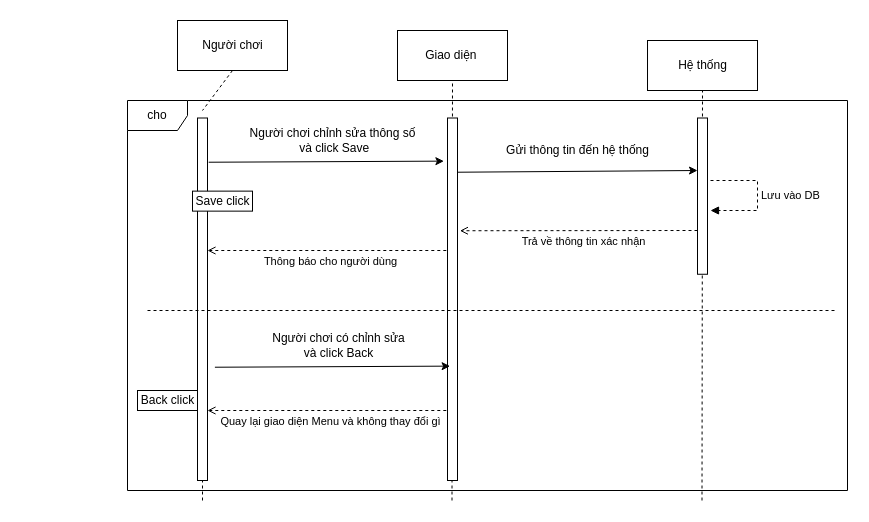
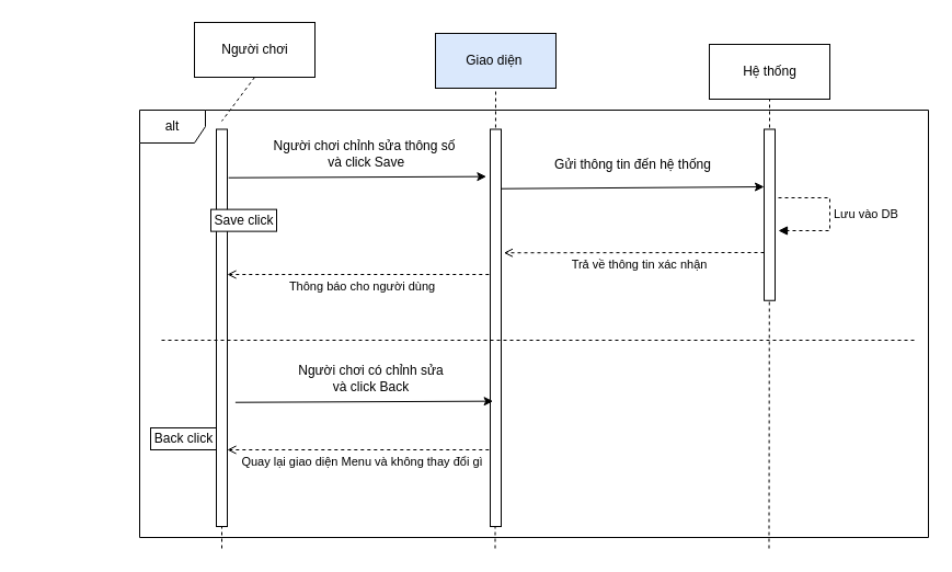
- <mxCell id="3" value="Giao diện&amp;nbsp;" style="html=1;align=center;verticalAlign=middle;rounded=0;absoluteArcSize=1;arcSize=10;dashed=0;" vertex="1" parent="1"><mxGeometry x="397" y="30" width="110" height="50" as="geometry" /></mxCell>
+ <mxCell id="3" value="Giao diện&amp;nbsp;" style="html=1;align=center;verticalAlign=middle;rounded=0;absoluteArcSize=1;arcSize=10;dashed=0;fillColor=#dae8fc;" vertex="1" parent="1"><mxGeometry x="397" y="30" width="110" height="50" as="geometry" /></mxCell>
- <mxCell id="26" value="cho" style="shape=umlFrame;whiteSpace=wrap;html=1;" vertex="1" parent="1"><mxGeometry x="127" y="100" width="720" height="390" as="geometry" /></mxCell>
+ <mxCell id="26" value="alt" style="shape=umlFrame;whiteSpace=wrap;html=1;" vertex="1" parent="1"><mxGeometry x="127" y="100" width="720" height="390" as="geometry" /></mxCell>
